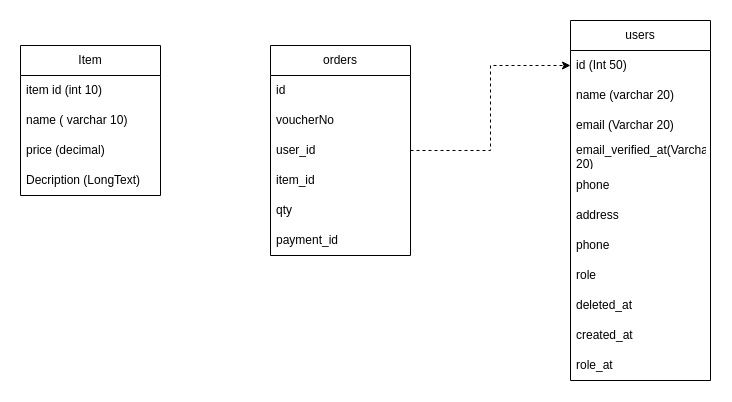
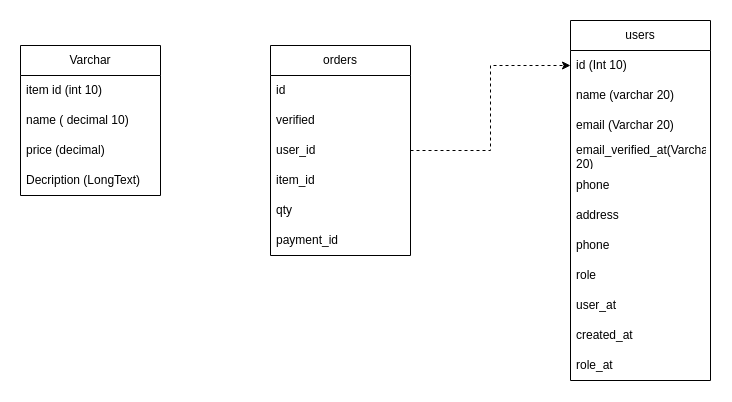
- <mxCell id="2" value="Item" style="swimlane;fontStyle=0;childLayout=stackLayout;horizontal=1;startSize=30;horizontalStack=0;resizeParent=1;resizeParentMax=0;resizeLast=0;collapsible=1;marginBottom=0;whiteSpace=wrap;html=1;" parent="1" vertex="1"><mxGeometry x="20" y="45" width="140" height="150" as="geometry" /></mxCell>
+ <mxCell id="2" value="Varchar" style="swimlane;fontStyle=0;childLayout=stackLayout;horizontal=1;startSize=30;horizontalStack=0;resizeParent=1;resizeParentMax=0;resizeLast=0;collapsible=1;marginBottom=0;whiteSpace=wrap;html=1;" parent="1" vertex="1"><mxGeometry x="20" y="45" width="140" height="150" as="geometry" /></mxCell>
- <mxCell id="8" value="id (Int 50)" style="text;strokeColor=none;fillColor=none;align=left;verticalAlign=middle;spacingLeft=4;spacingRight=4;overflow=hidden;points=[[0,0.5],[1,0.5]];portConstraint=eastwest;rotatable=0;whiteSpace=wrap;html=1;" parent="7" vertex="1"><mxGeometry y="30" width="140" height="30" as="geometry" /></mxCell>
+ <mxCell id="8" value="id (Int 10)" style="text;strokeColor=none;fillColor=none;align=left;verticalAlign=middle;spacingLeft=4;spacingRight=4;overflow=hidden;points=[[0,0.5],[1,0.5]];portConstraint=eastwest;rotatable=0;whiteSpace=wrap;html=1;" parent="7" vertex="1"><mxGeometry y="30" width="140" height="30" as="geometry" /></mxCell>
- <mxCell id="4" value="name ( varchar 10)" style="text;strokeColor=none;fillColor=none;align=left;verticalAlign=middle;spacingLeft=4;spacingRight=4;overflow=hidden;points=[[0,0.5],[1,0.5]];portConstraint=eastwest;rotatable=0;whiteSpace=wrap;html=1;" parent="2" vertex="1"><mxGeometry y="60" width="140" height="30" as="geometry" /></mxCell>
+ <mxCell id="4" value="name ( decimal 10)" style="text;strokeColor=none;fillColor=none;align=left;verticalAlign=middle;spacingLeft=4;spacingRight=4;overflow=hidden;points=[[0,0.5],[1,0.5]];portConstraint=eastwest;rotatable=0;whiteSpace=wrap;html=1;" parent="2" vertex="1"><mxGeometry y="60" width="140" height="30" as="geometry" /></mxCell>
- <mxCell id="21" value="voucherNo" style="text;strokeColor=none;fillColor=none;align=left;verticalAlign=middle;spacingLeft=4;spacingRight=4;overflow=hidden;points=[[0,0.5],[1,0.5]];portConstraint=eastwest;rotatable=0;whiteSpace=wrap;html=1;" vertex="1" parent="19"><mxGeometry y="60" width="140" height="30" as="geometry" /></mxCell>
+ <mxCell id="21" value="verified" style="text;strokeColor=none;fillColor=none;align=left;verticalAlign=middle;spacingLeft=4;spacingRight=4;overflow=hidden;points=[[0,0.5],[1,0.5]];portConstraint=eastwest;rotatable=0;whiteSpace=wrap;html=1;" vertex="1" parent="19"><mxGeometry y="60" width="140" height="30" as="geometry" /></mxCell>
- <mxCell id="16" value="deleted_at" style="text;strokeColor=none;fillColor=none;align=left;verticalAlign=middle;spacingLeft=4;spacingRight=4;overflow=hidden;points=[[0,0.5],[1,0.5]];portConstraint=eastwest;rotatable=0;whiteSpace=wrap;html=1;" vertex="1" parent="7"><mxGeometry y="270" width="140" height="30" as="geometry" /></mxCell>
+ <mxCell id="16" value="user_at" style="text;strokeColor=none;fillColor=none;align=left;verticalAlign=middle;spacingLeft=4;spacingRight=4;overflow=hidden;points=[[0,0.5],[1,0.5]];portConstraint=eastwest;rotatable=0;whiteSpace=wrap;html=1;" vertex="1" parent="7"><mxGeometry y="270" width="140" height="30" as="geometry" /></mxCell>
